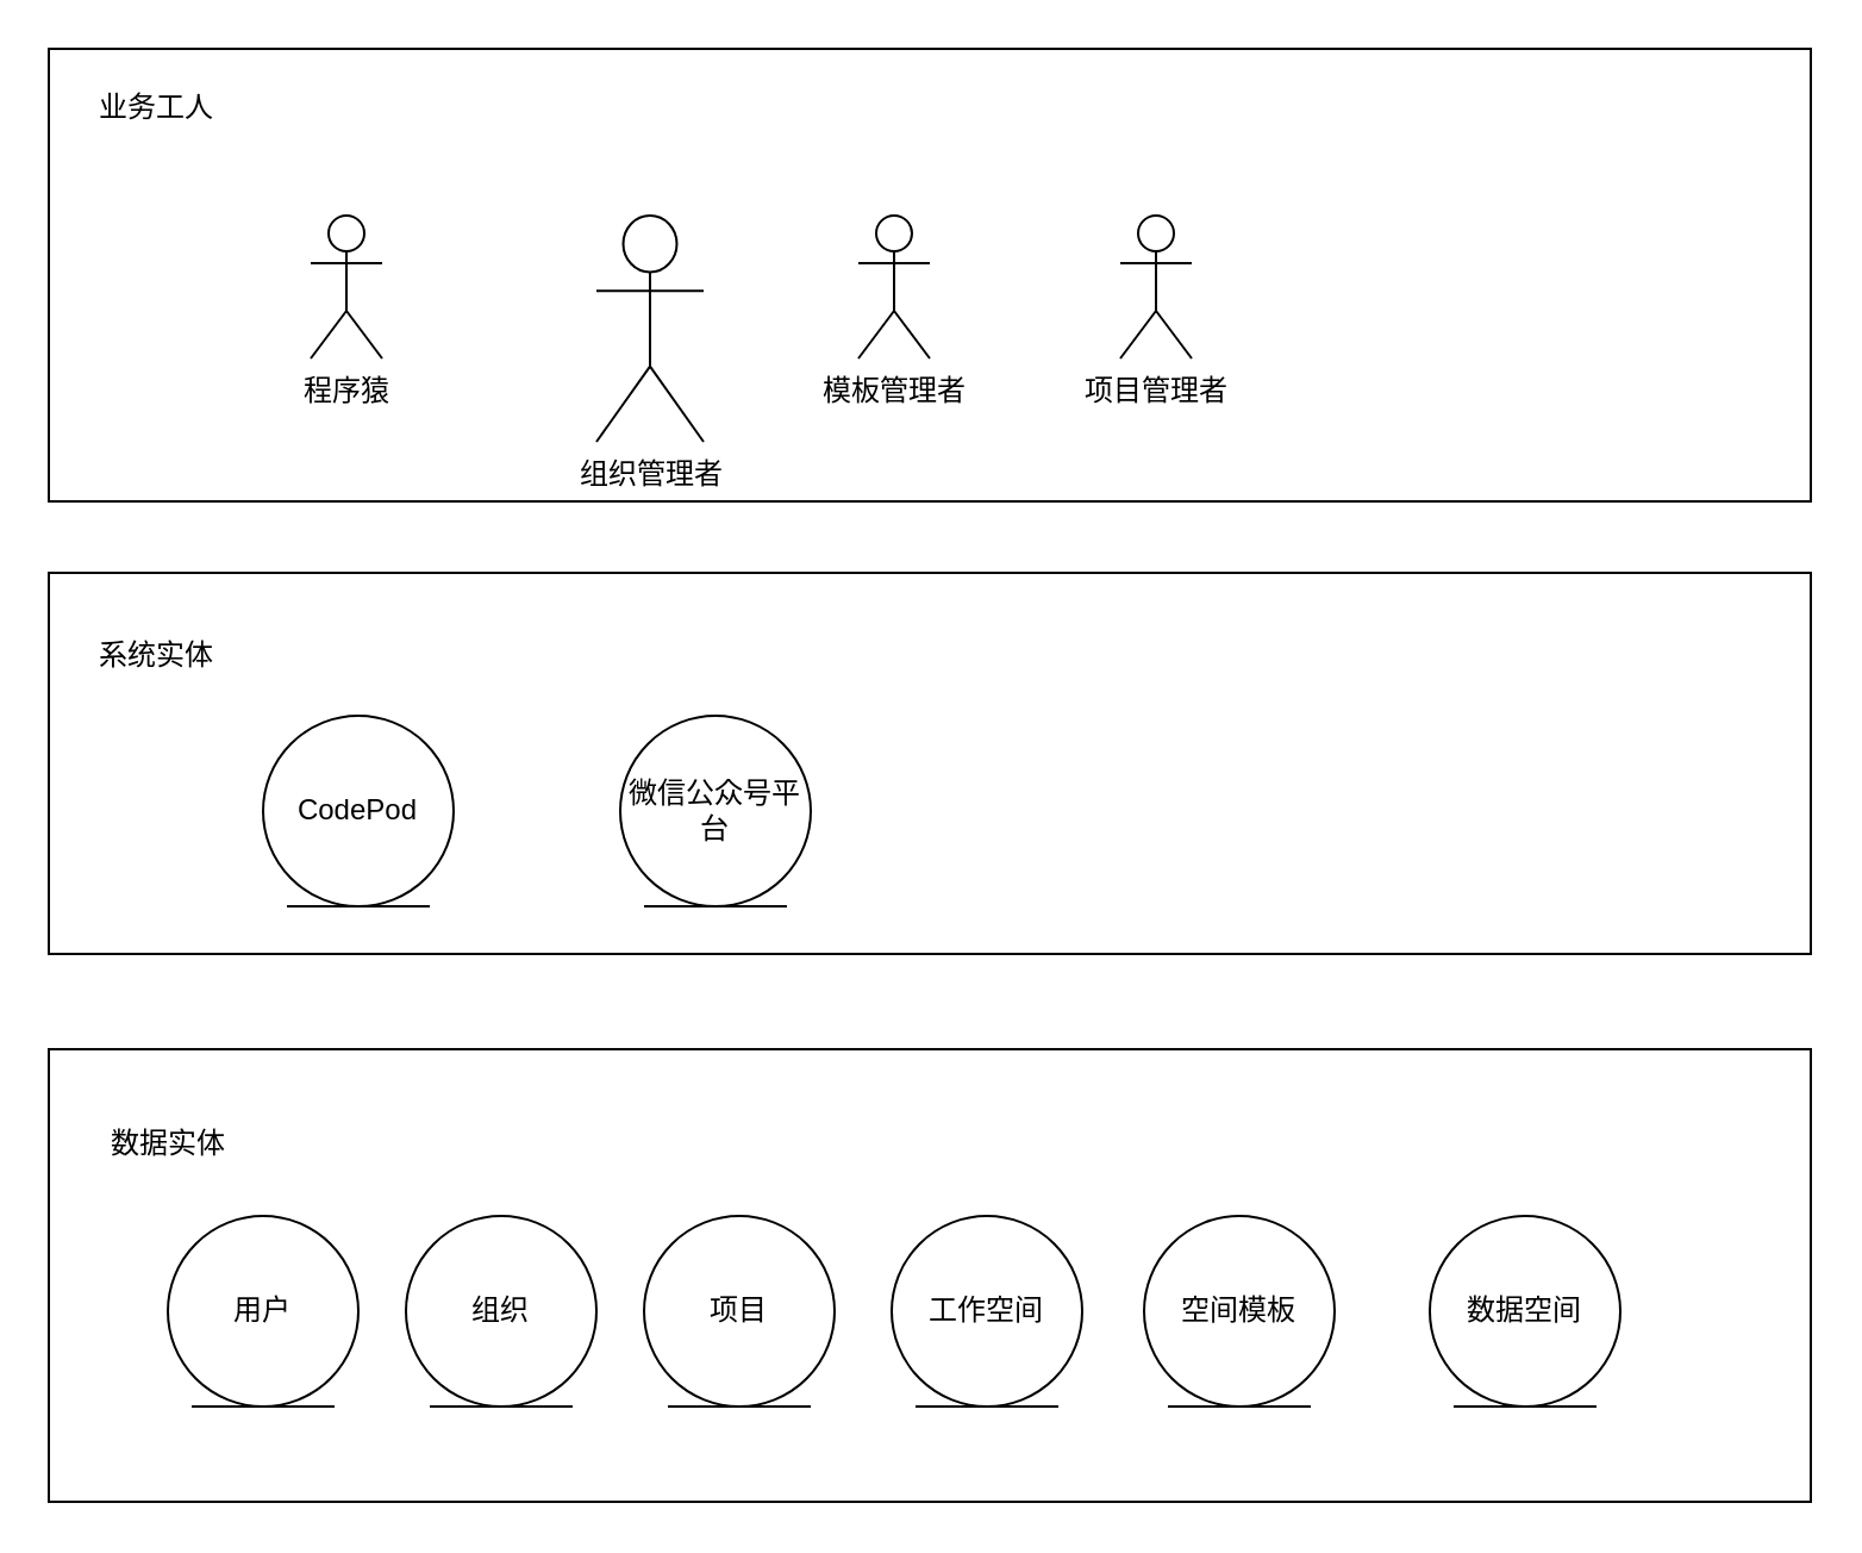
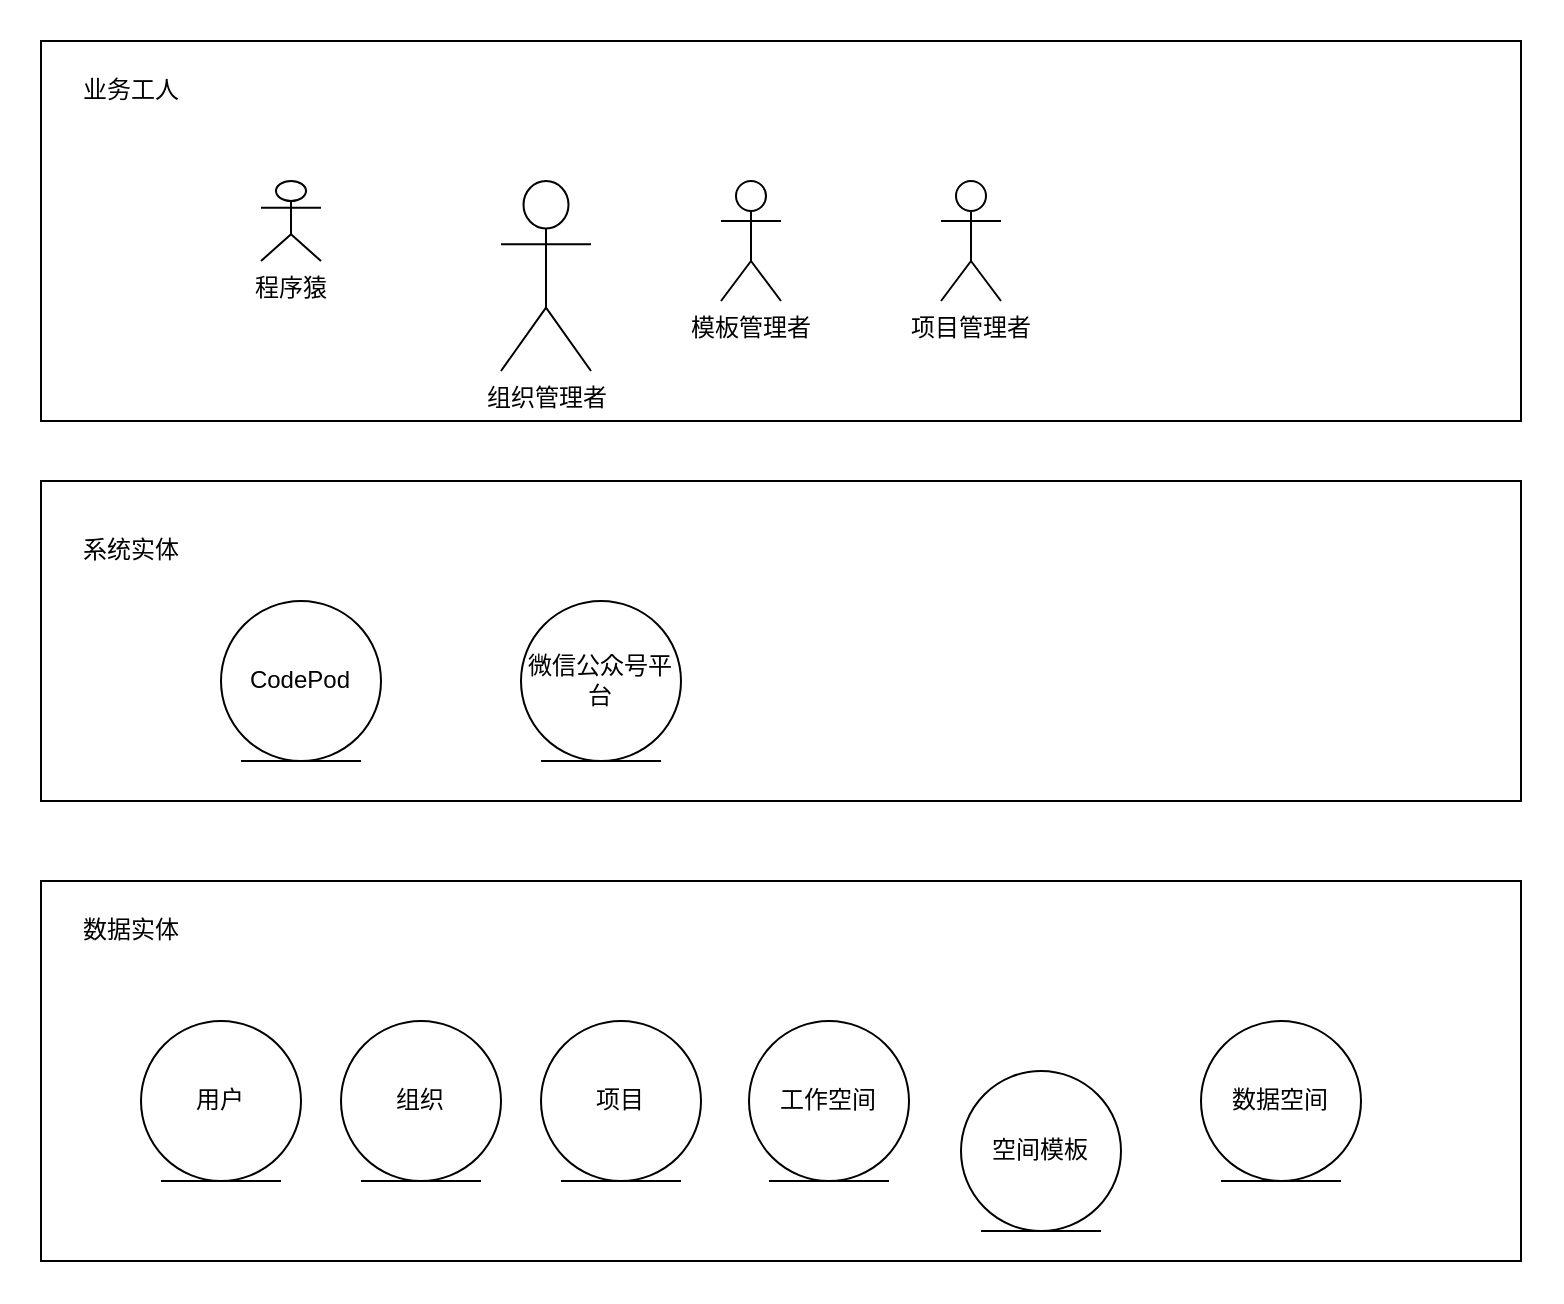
- <mxCell id="4" value="程序猿" style="shape=umlActor;verticalLabelPosition=bottom;verticalAlign=top;html=1;" vertex="1" parent="1"><mxGeometry x="130" y="90" width="30" height="60" as="geometry" /></mxCell>
+ <mxCell id="4" value="程序猿" style="shape=umlActor;verticalLabelPosition=bottom;verticalAlign=top;html=1;" vertex="1" parent="1"><mxGeometry x="130" y="90" width="30" height="40" as="geometry" /></mxCell>
- <mxCell id="18" value="数据实体" style="text;html=1;align=center;verticalAlign=middle;resizable=0;points=[];autosize=1;strokeColor=none;fillColor=none;" vertex="1" parent="1"><mxGeometry x="35" y="465" width="70" height="30" as="geometry" /></mxCell>
+ <mxCell id="18" value="数据实体" style="text;html=1;align=center;verticalAlign=middle;resizable=0;points=[];autosize=1;strokeColor=none;fillColor=none;" vertex="1" parent="1"><mxGeometry x="30" y="450" width="70" height="30" as="geometry" /></mxCell>
- <mxCell id="12" value="空间模板" style="ellipse;shape=umlEntity;whiteSpace=wrap;html=1;" vertex="1" parent="1"><mxGeometry x="480" y="510" width="80" height="80" as="geometry" /></mxCell>
+ <mxCell id="12" value="空间模板" style="ellipse;shape=umlEntity;whiteSpace=wrap;html=1;" vertex="1" parent="1"><mxGeometry x="480" y="535" width="80" height="80" as="geometry" /></mxCell>
